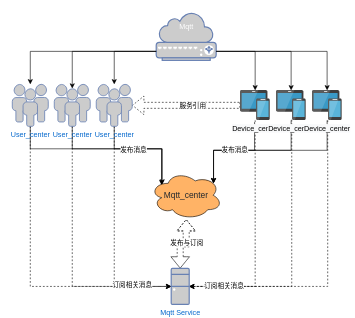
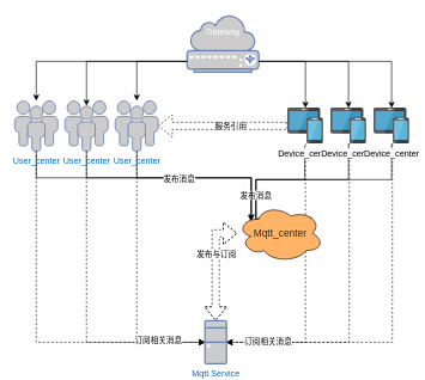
- <mxCell id="4" value="Mqtt" style="html=1;outlineConnect=0;fillColor=#CCCCCC;strokeColor=#6881B3;gradientColor=none;gradientDirection=north;strokeWidth=2;shape=mxgraph.networks.cloud;fontColor=#ffffff;" vertex="1" parent="2"><mxGeometry x="5" width="90" height="50" as="geometry" /></mxCell>
+ <mxCell id="4" value="Gateway" style="html=1;outlineConnect=0;fillColor=#CCCCCC;strokeColor=#6881B3;gradientColor=none;gradientDirection=north;strokeWidth=2;shape=mxgraph.networks.cloud;fontColor=#ffffff;" vertex="1" parent="2"><mxGeometry x="5" width="90" height="50" as="geometry" /></mxCell>
- <mxCell id="37" value="&lt;span style=&quot;color: rgb(36 , 41 , 46) ; font-family: , &amp;#34;blinkmacsystemfont&amp;#34; , , &amp;#34;pingfang sc&amp;#34; , &amp;#34;helvetica&amp;#34; , &amp;#34;arial&amp;#34; , &amp;#34;hiragino sans gb&amp;#34; , &amp;#34;microsoft yahei&amp;#34; , &amp;#34;simsun&amp;#34; , , &amp;#34;heiti&amp;#34; , , sans-serif ; font-size: 14px ; text-align: left&quot;&gt;Mqtt_center&lt;/span&gt;" style="ellipse;shape=cloud;whiteSpace=wrap;html=1;fillColor=#FFB366;" vertex="1" parent="1"><mxGeometry x="250" y="285" width="120" height="80" as="geometry" /></mxCell>
+ <mxCell id="37" value="&lt;span style=&quot;color: rgb(36 , 41 , 46) ; font-family: , &amp;#34;blinkmacsystemfont&amp;#34; , , &amp;#34;pingfang sc&amp;#34; , &amp;#34;helvetica&amp;#34; , &amp;#34;arial&amp;#34; , &amp;#34;hiragino sans gb&amp;#34; , &amp;#34;microsoft yahei&amp;#34; , &amp;#34;simsun&amp;#34; , , &amp;#34;heiti&amp;#34; , , sans-serif ; font-size: 14px ; text-align: left&quot;&gt;Mqtt_center&lt;/span&gt;" style="ellipse;shape=cloud;whiteSpace=wrap;html=1;fillColor=#FFB366;" vertex="1" parent="1"><mxGeometry x="330" y="285" width="120" height="80" as="geometry" /></mxCell>
